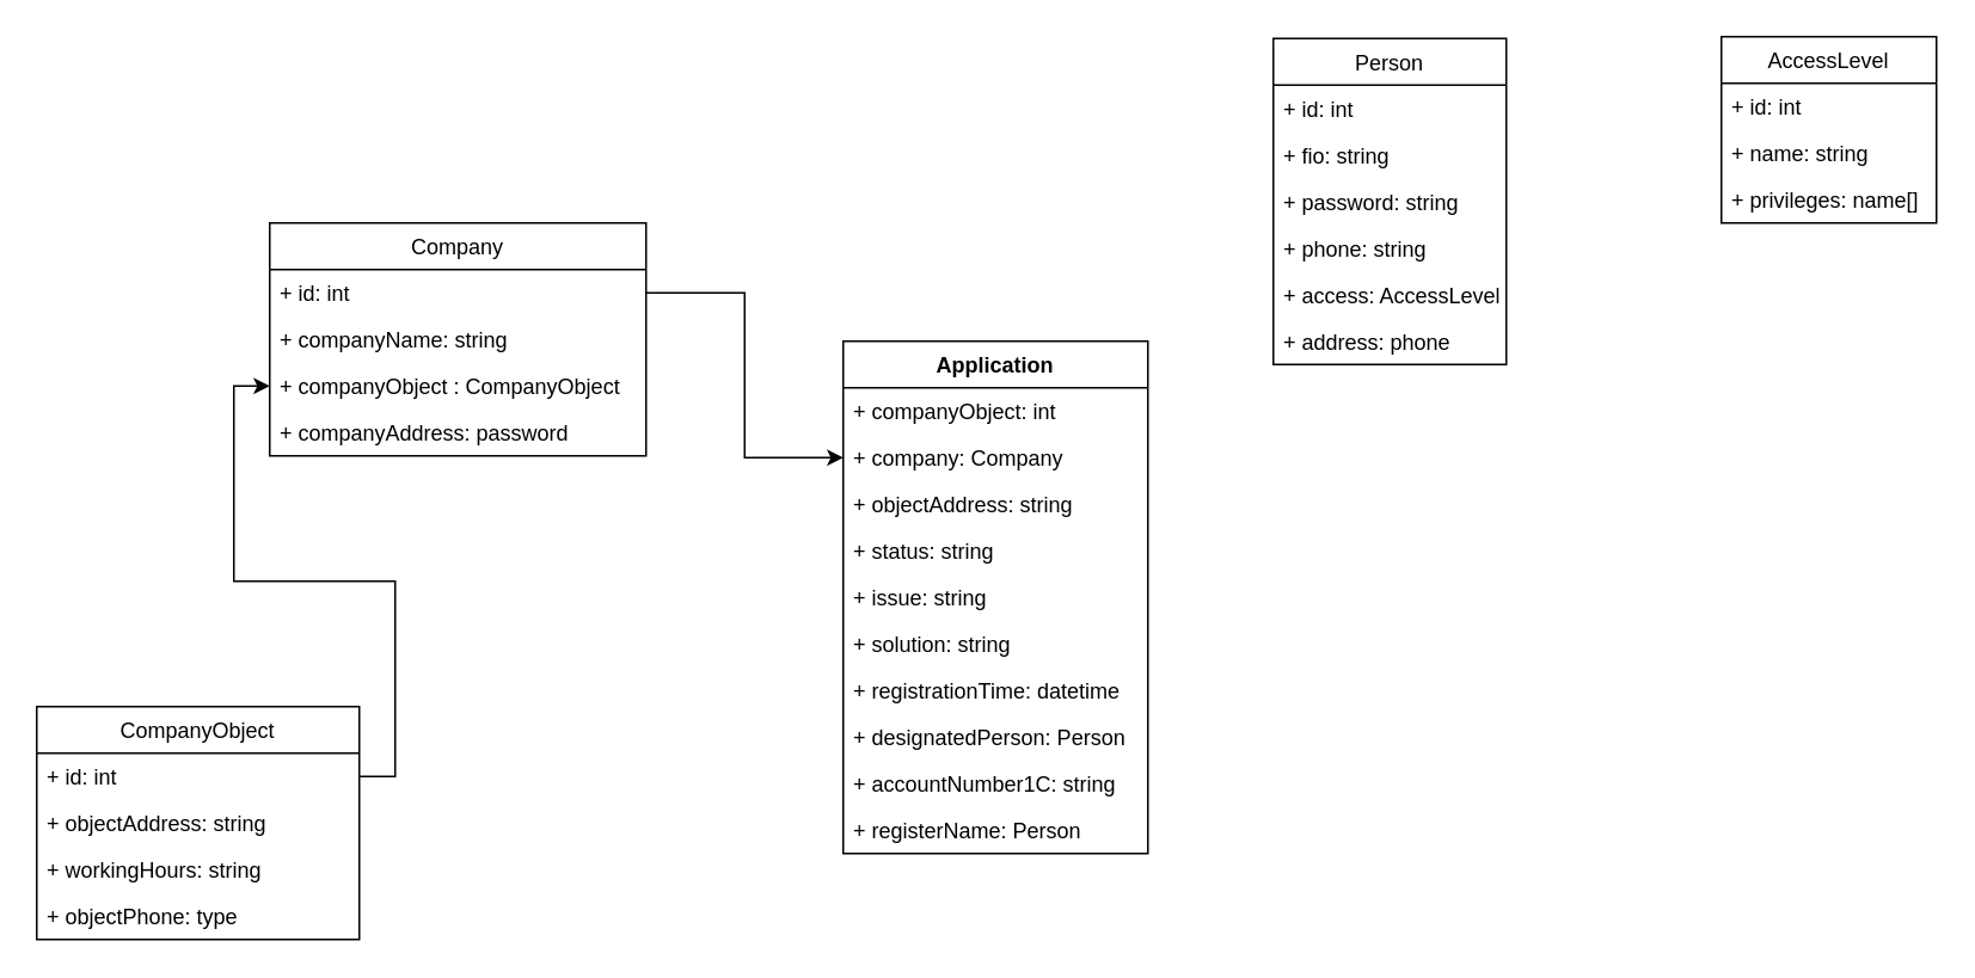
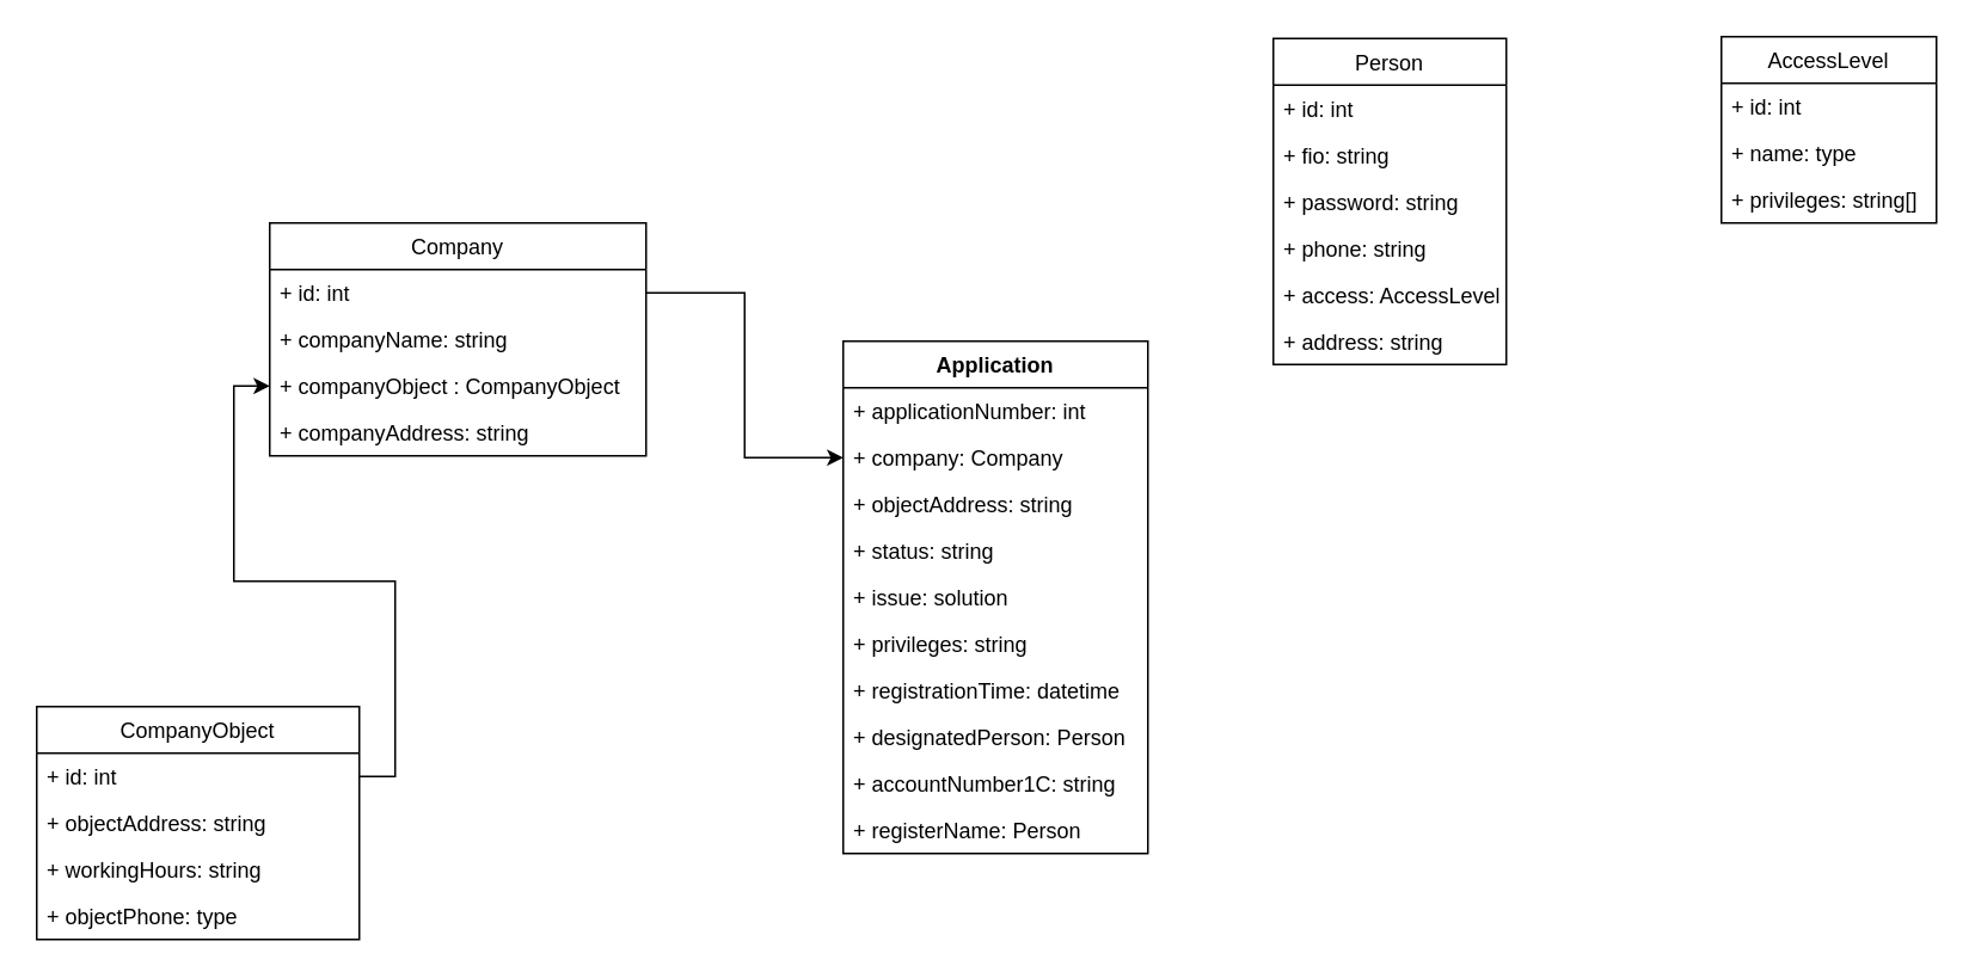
- <mxCell id="11" value="+ name: string" style="text;strokeColor=none;fillColor=none;align=left;verticalAlign=top;spacingLeft=4;spacingRight=4;overflow=hidden;rotatable=0;points=[[0,0.5],[1,0.5]];portConstraint=eastwest;" vertex="1" parent="9"><mxGeometry y="52" width="120" height="26" as="geometry" /></mxCell>
+ <mxCell id="11" value="+ name: type" style="text;strokeColor=none;fillColor=none;align=left;verticalAlign=top;spacingLeft=4;spacingRight=4;overflow=hidden;rotatable=0;points=[[0,0.5],[1,0.5]];portConstraint=eastwest;" vertex="1" parent="9"><mxGeometry y="52" width="120" height="26" as="geometry" /></mxCell>
- <mxCell id="12" value="+ privileges: name[]" style="text;strokeColor=none;fillColor=none;align=left;verticalAlign=top;spacingLeft=4;spacingRight=4;overflow=hidden;rotatable=0;points=[[0,0.5],[1,0.5]];portConstraint=eastwest;" vertex="1" parent="9"><mxGeometry y="78" width="120" height="26" as="geometry" /></mxCell>
+ <mxCell id="12" value="+ privileges: string[]" style="text;strokeColor=none;fillColor=none;align=left;verticalAlign=top;spacingLeft=4;spacingRight=4;overflow=hidden;rotatable=0;points=[[0,0.5],[1,0.5]];portConstraint=eastwest;" vertex="1" parent="9"><mxGeometry y="78" width="120" height="26" as="geometry" /></mxCell>
- <mxCell id="8" value="+ address: phone&#10;" style="text;strokeColor=none;fillColor=none;align=left;verticalAlign=top;spacingLeft=4;spacingRight=4;overflow=hidden;rotatable=0;points=[[0,0.5],[1,0.5]];portConstraint=eastwest;" vertex="1" parent="2"><mxGeometry y="156" width="130" height="26" as="geometry" /></mxCell>
+ <mxCell id="8" value="+ address: string&#10;" style="text;strokeColor=none;fillColor=none;align=left;verticalAlign=top;spacingLeft=4;spacingRight=4;overflow=hidden;rotatable=0;points=[[0,0.5],[1,0.5]];portConstraint=eastwest;" vertex="1" parent="2"><mxGeometry y="156" width="130" height="26" as="geometry" /></mxCell>
- <mxCell id="14" value="+ companyObject: int" style="text;strokeColor=none;fillColor=none;align=left;verticalAlign=top;spacingLeft=4;spacingRight=4;overflow=hidden;rotatable=0;points=[[0,0.5],[1,0.5]];portConstraint=eastwest;" vertex="1" parent="13"><mxGeometry y="26" width="170" height="26" as="geometry" /></mxCell>
+ <mxCell id="14" value="+ applicationNumber: int" style="text;strokeColor=none;fillColor=none;align=left;verticalAlign=top;spacingLeft=4;spacingRight=4;overflow=hidden;rotatable=0;points=[[0,0.5],[1,0.5]];portConstraint=eastwest;" vertex="1" parent="13"><mxGeometry y="26" width="170" height="26" as="geometry" /></mxCell>
- <mxCell id="28" value="+ companyAddress: password" style="text;strokeColor=none;fillColor=none;align=left;verticalAlign=top;spacingLeft=4;spacingRight=4;overflow=hidden;rotatable=0;points=[[0,0.5],[1,0.5]];portConstraint=eastwest;" vertex="1" parent="24"><mxGeometry y="104" width="210" height="26" as="geometry" /></mxCell>
+ <mxCell id="28" value="+ companyAddress: string" style="text;strokeColor=none;fillColor=none;align=left;verticalAlign=top;spacingLeft=4;spacingRight=4;overflow=hidden;rotatable=0;points=[[0,0.5],[1,0.5]];portConstraint=eastwest;" vertex="1" parent="24"><mxGeometry y="104" width="210" height="26" as="geometry" /></mxCell>
- <mxCell id="18" value="+ issue: string" style="text;strokeColor=none;fillColor=none;align=left;verticalAlign=top;spacingLeft=4;spacingRight=4;overflow=hidden;rotatable=0;points=[[0,0.5],[1,0.5]];portConstraint=eastwest;" vertex="1" parent="13"><mxGeometry y="130" width="170" height="26" as="geometry" /></mxCell>
+ <mxCell id="18" value="+ issue: solution" style="text;strokeColor=none;fillColor=none;align=left;verticalAlign=top;spacingLeft=4;spacingRight=4;overflow=hidden;rotatable=0;points=[[0,0.5],[1,0.5]];portConstraint=eastwest;" vertex="1" parent="13"><mxGeometry y="130" width="170" height="26" as="geometry" /></mxCell>
- <mxCell id="19" value="+ solution: string" style="text;strokeColor=none;fillColor=none;align=left;verticalAlign=top;spacingLeft=4;spacingRight=4;overflow=hidden;rotatable=0;points=[[0,0.5],[1,0.5]];portConstraint=eastwest;" vertex="1" parent="13"><mxGeometry y="156" width="170" height="26" as="geometry" /></mxCell>
+ <mxCell id="19" value="+ privileges: string" style="text;strokeColor=none;fillColor=none;align=left;verticalAlign=top;spacingLeft=4;spacingRight=4;overflow=hidden;rotatable=0;points=[[0,0.5],[1,0.5]];portConstraint=eastwest;" vertex="1" parent="13"><mxGeometry y="156" width="170" height="26" as="geometry" /></mxCell>
